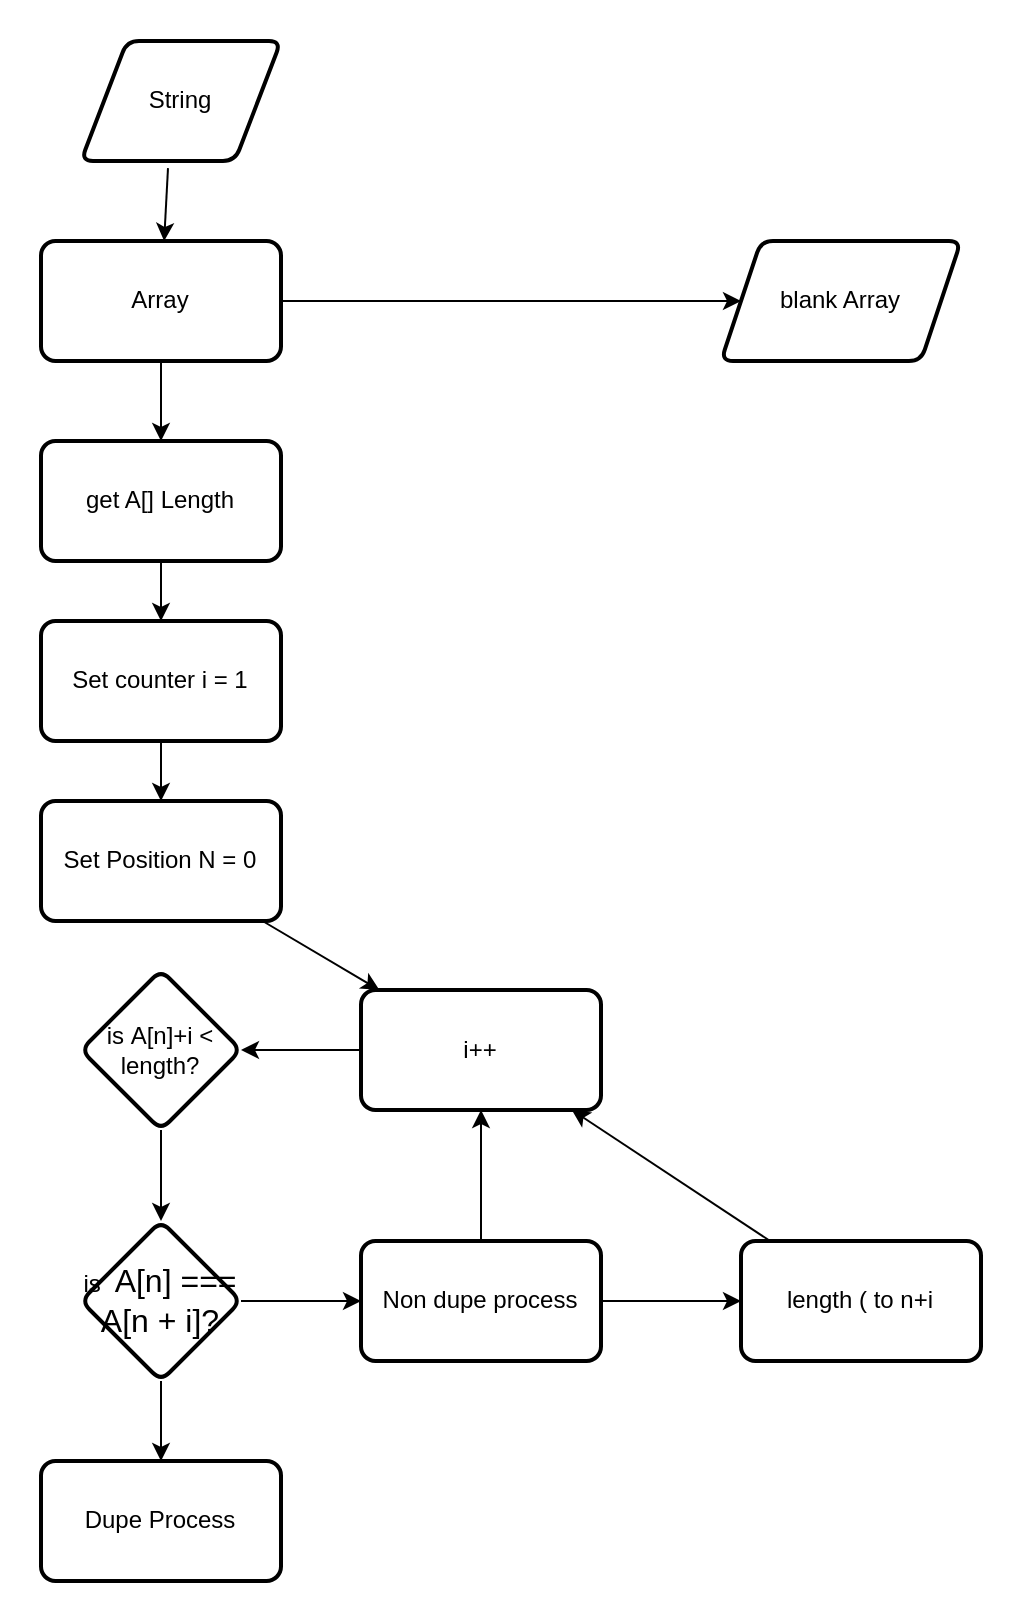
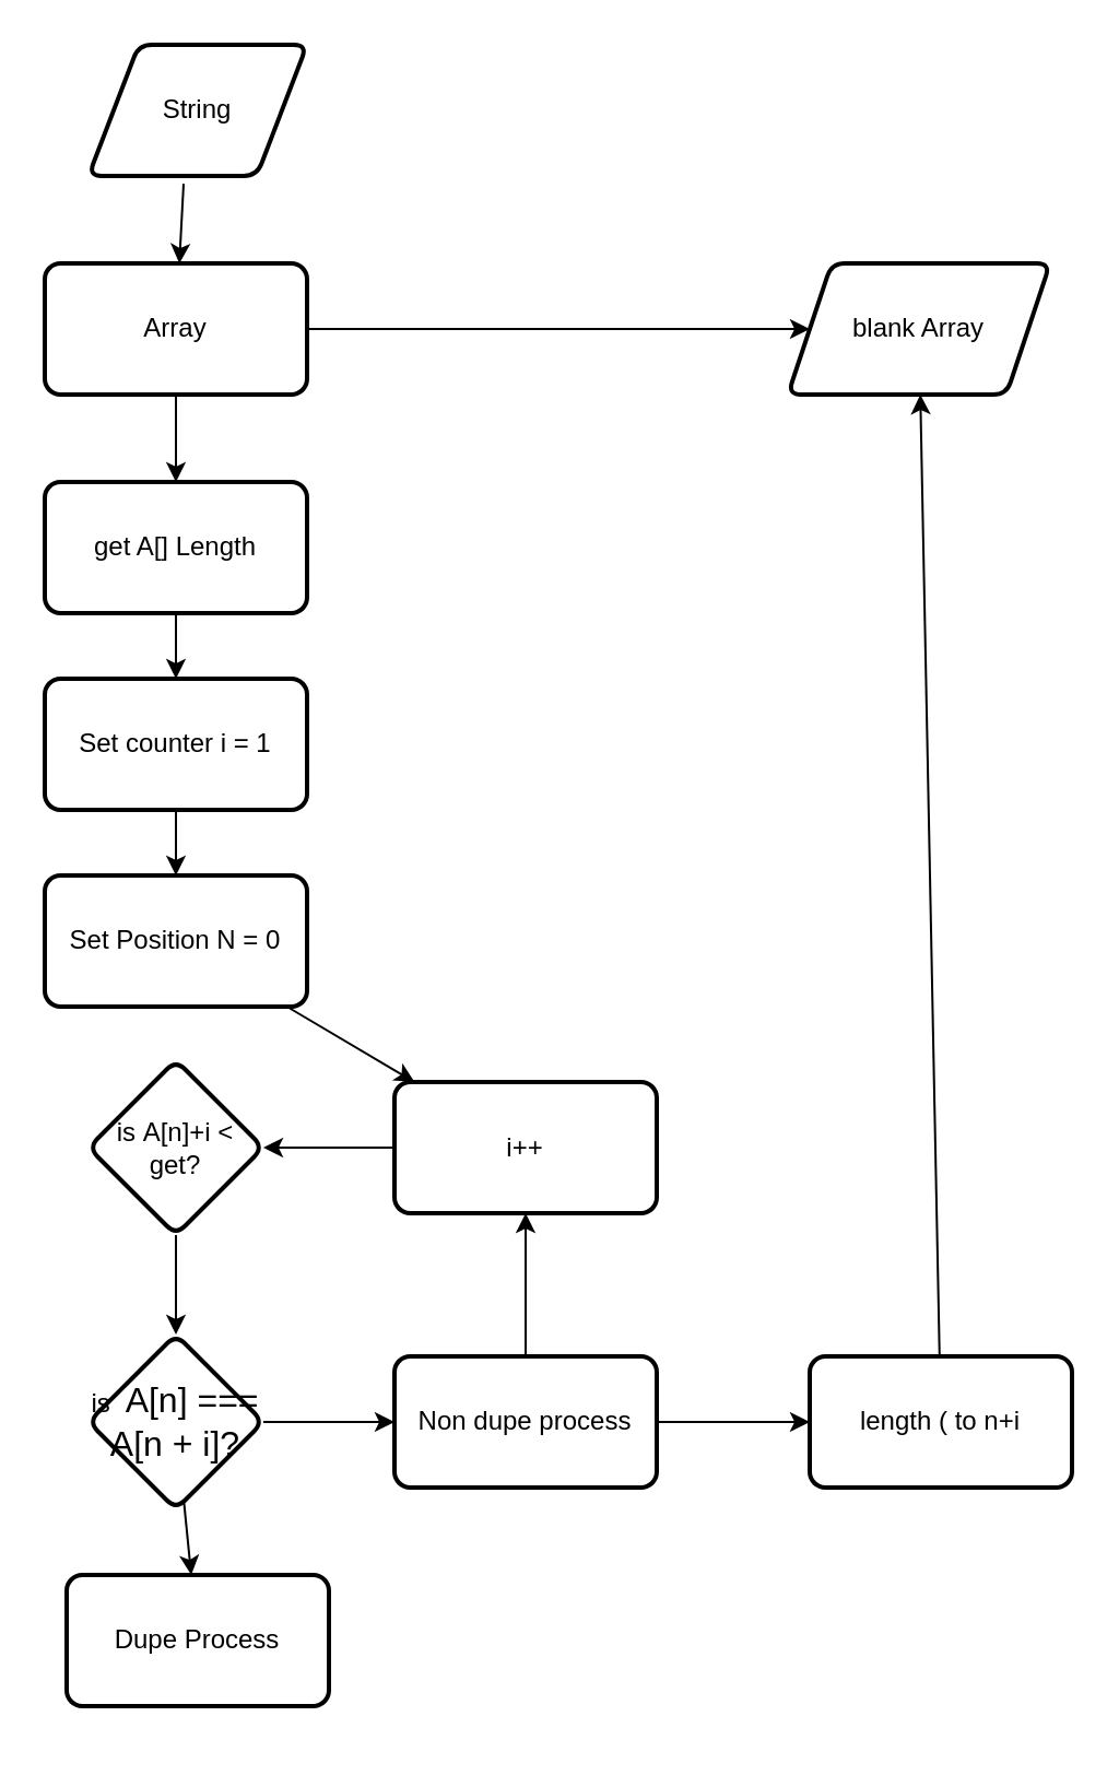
- <mxCell id="14" value="is&amp;nbsp;&lt;span style=&quot;text-align: left&quot;&gt;A[n]+i &amp;lt; length?&lt;/span&gt;" style="rhombus;whiteSpace=wrap;html=1;strokeWidth=2;rounded=1;arcSize=12;" parent="1" vertex="1"><mxGeometry x="40" y="484.5" width="80" height="80" as="geometry" /></mxCell>
+ <mxCell id="14" value="is&amp;nbsp;&lt;span style=&quot;text-align: left&quot;&gt;A[n]+i &amp;lt; get?&lt;/span&gt;" style="rhombus;whiteSpace=wrap;html=1;strokeWidth=2;rounded=1;arcSize=12;" parent="1" vertex="1"><mxGeometry x="40" y="484.5" width="80" height="80" as="geometry" /></mxCell>
- <mxCell id="23" style="edgeStyle=none;rounded=0;orthogonalLoop=1;jettySize=auto;html=1;elbow=vertical;" parent="1" source="24" target="26" edge="1"><mxGeometry relative="1" as="geometry" /></mxCell>
+ <mxCell id="23" style="edgeStyle=none;rounded=0;orthogonalLoop=1;jettySize=auto;html=1;elbow=vertical;" parent="1" source="24" target="15" edge="1"><mxGeometry relative="1" as="geometry" /></mxCell>
- <mxCell id="19" value="Dupe Process" style="whiteSpace=wrap;html=1;strokeWidth=2;rounded=1;arcSize=12;" parent="1" vertex="1"><mxGeometry x="20" y="730" width="120" height="60" as="geometry" /></mxCell>
+ <mxCell id="19" value="Dupe Process" style="whiteSpace=wrap;html=1;strokeWidth=2;rounded=1;arcSize=12;" parent="1" vertex="1"><mxGeometry x="30" y="720" width="120" height="60" as="geometry" /></mxCell>
